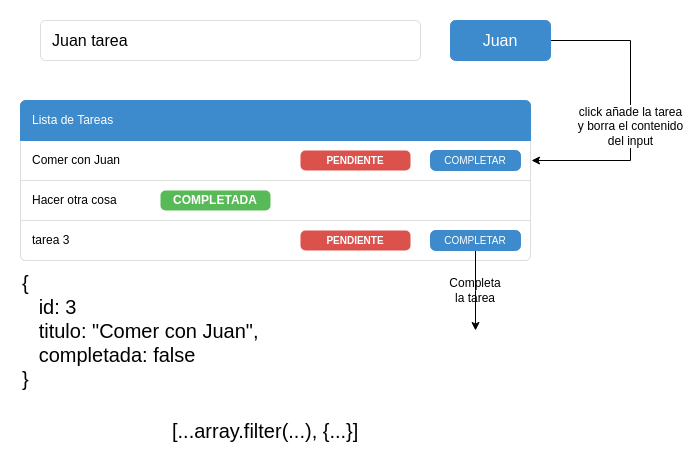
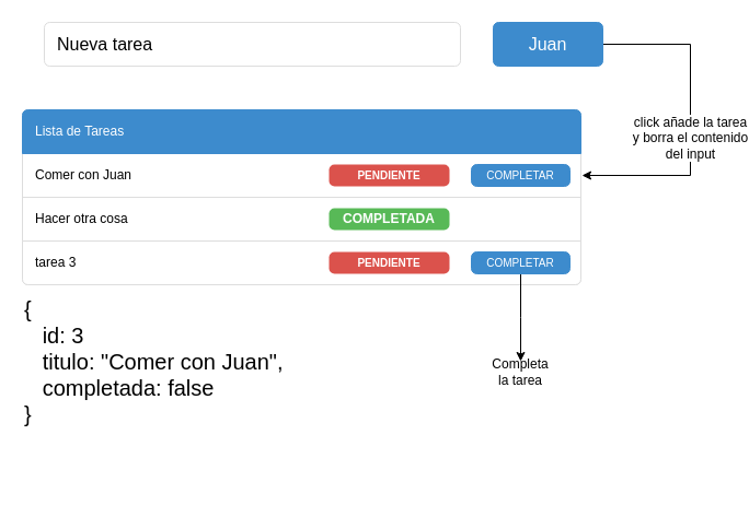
- <mxCell id="13" value="Juan tarea" style="html=1;shadow=0;dashed=0;shape=mxgraph.bootstrap.rrect;rSize=5;strokeColor=#dddddd;fontSize=16;align=left;spacingLeft=10;whiteSpace=wrap;" vertex="1" parent="1"><mxGeometry x="40" y="20" width="380" height="40" as="geometry" /></mxCell>
+ <mxCell id="13" value="Nueva tarea" style="html=1;shadow=0;dashed=0;shape=mxgraph.bootstrap.rrect;rSize=5;strokeColor=#dddddd;fontSize=16;align=left;spacingLeft=10;whiteSpace=wrap;" vertex="1" parent="1"><mxGeometry x="40" y="20" width="380" height="40" as="geometry" /></mxCell>
- <mxCell id="9" value="COMPLETADA" style="html=1;shadow=0;dashed=0;shape=mxgraph.bootstrap.rrect;align=center;rSize=5;strokeColor=none;fillColor=#58B957;fontColor=#ffffff;fontStyle=1;whiteSpace=wrap;" vertex="1" parent="2"><mxGeometry x="140" y="90" width="110" height="20" as="geometry" /></mxCell>
+ <mxCell id="9" value="COMPLETADA" style="html=1;shadow=0;dashed=0;shape=mxgraph.bootstrap.rrect;align=center;rSize=5;strokeColor=none;fillColor=#58B957;fontColor=#ffffff;fontStyle=1;whiteSpace=wrap;" vertex="1" parent="2"><mxGeometry x="280" y="90" width="110" height="20" as="geometry" /></mxCell>
- <mxCell id="17" value="Completa la tarea" style="text;html=1;strokeColor=none;fillColor=none;align=center;verticalAlign=middle;whiteSpace=wrap;rounded=0;" vertex="1" parent="1"><mxGeometry x="455" y="280" width="40" height="20" as="geometry" /></mxCell>
+ <mxCell id="17" value="Completa la tarea" style="text;html=1;strokeColor=none;fillColor=none;align=center;verticalAlign=middle;whiteSpace=wrap;rounded=0;" vertex="1" parent="1"><mxGeometry x="455" y="330" width="40" height="20" as="geometry" /></mxCell>
- <mxCell id="19" value="[...array.filter(...), {...}]" style="text;html=1;strokeColor=none;fillColor=none;align=left;verticalAlign=middle;whiteSpace=wrap;rounded=0;fontSize=20;" vertex="1" parent="1"><mxGeometry x="170" y="420" width="340" height="20" as="geometry" /></mxCell>
